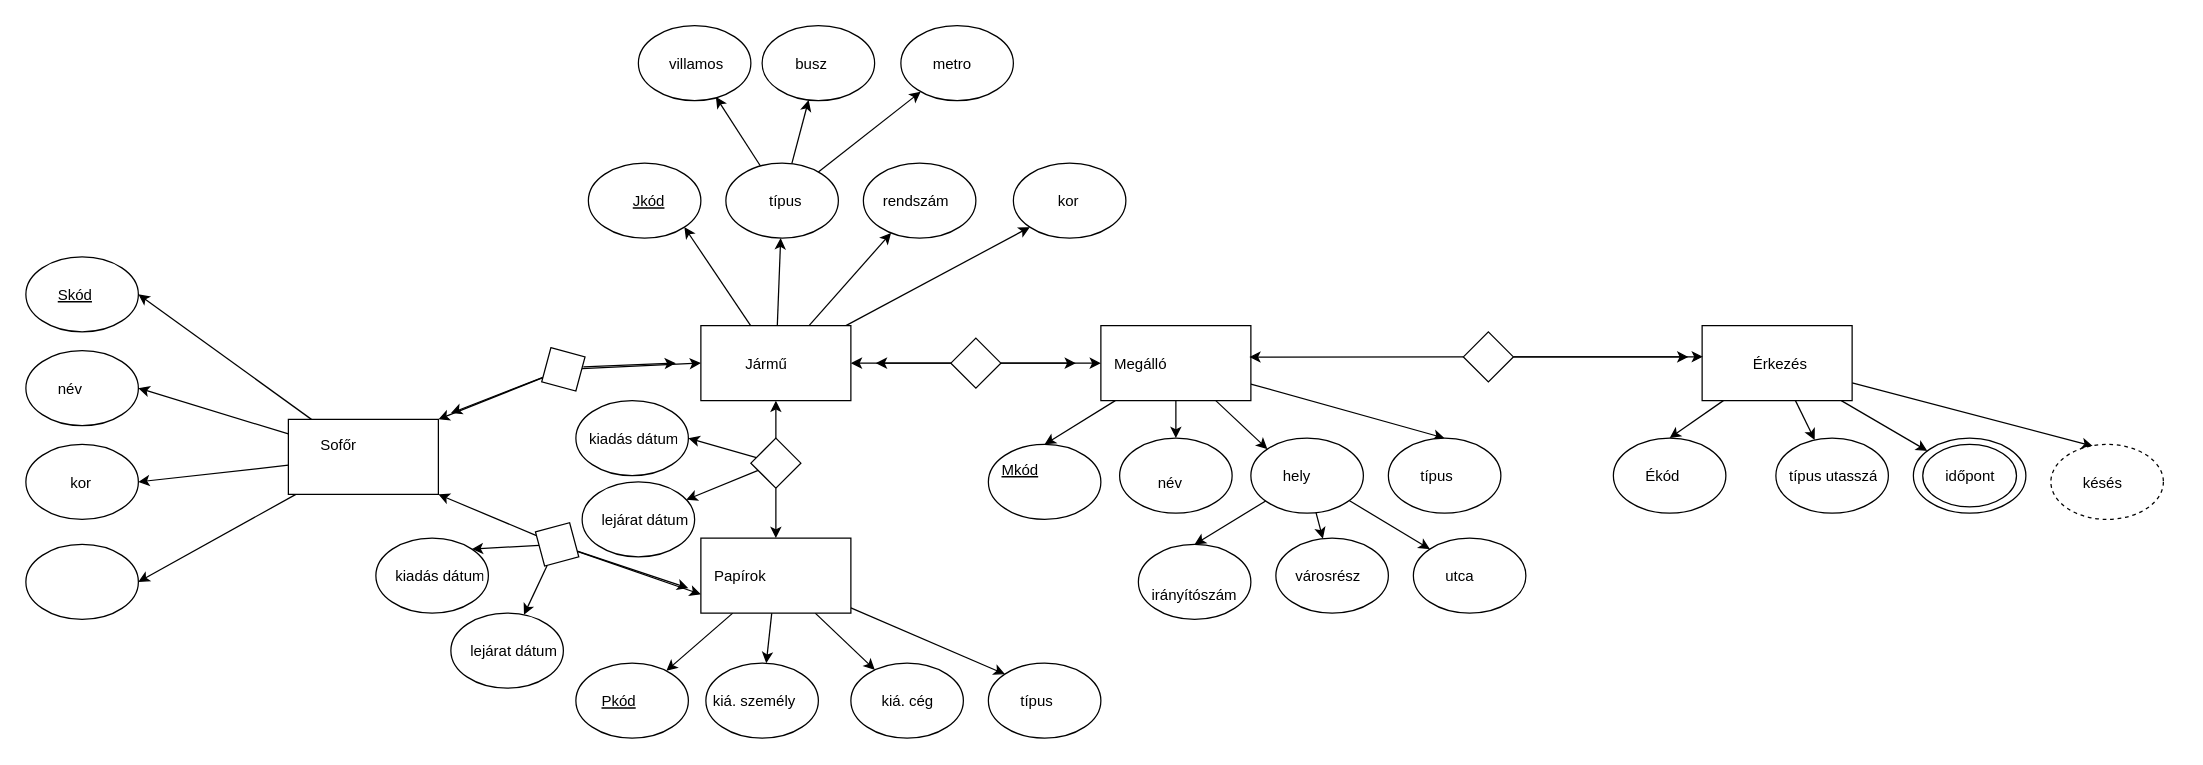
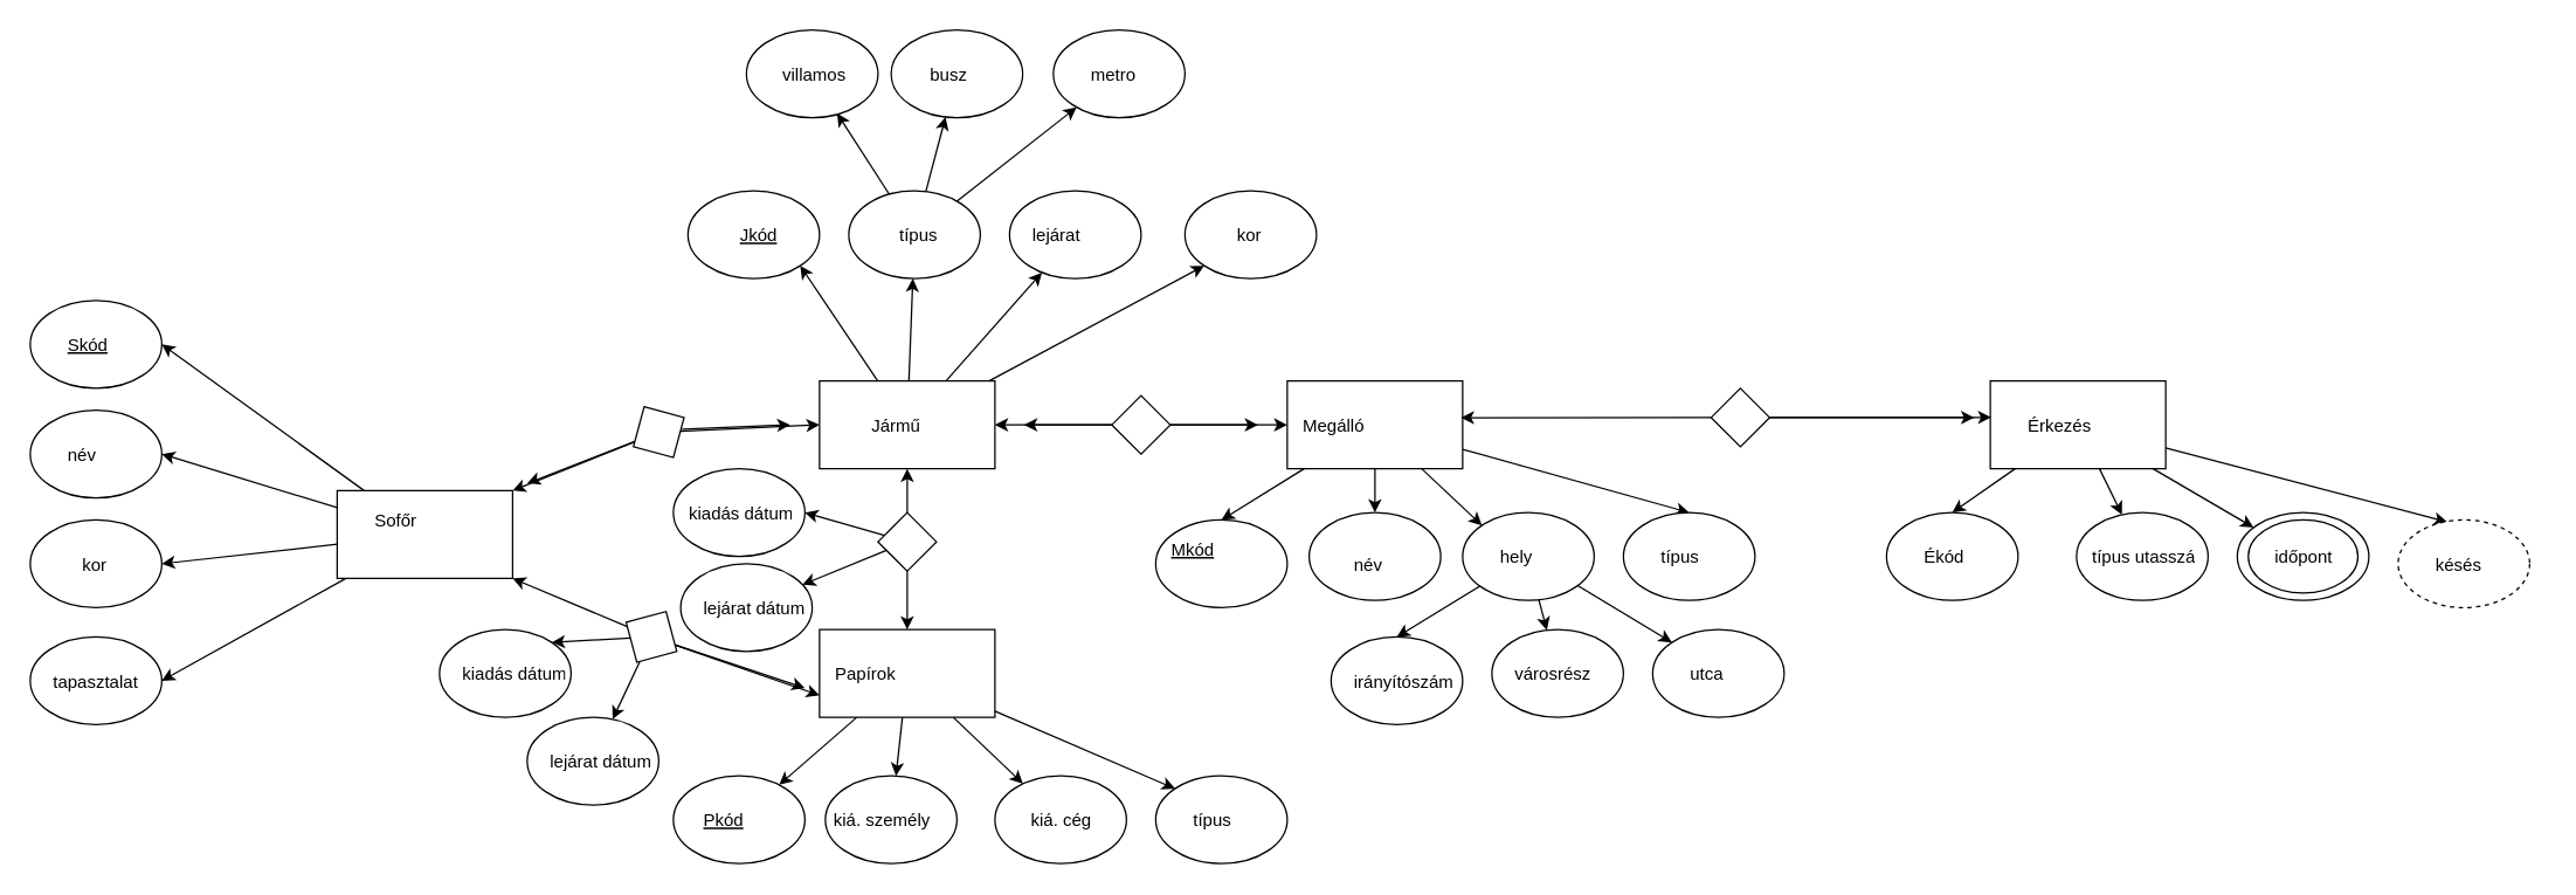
- <mxCell id="19" value="rendszám" parent="1" style="text;strokeColor=none;fillColor=none;align=left;verticalAlign=middle;spacingLeft=4;spacingRight=4;overflow=hidden;points=[[0,0.5],[1,0.5]];portConstraint=eastwest;rotatable=0;" vertex="1"><mxGeometry as="geometry" x="700" y="145" width="80" height="30" /></mxCell>
+ <mxCell id="19" value="lejárat" parent="1" style="text;strokeColor=none;fillColor=none;align=left;verticalAlign=middle;spacingLeft=4;spacingRight=4;overflow=hidden;points=[[0,0.5],[1,0.5]];portConstraint=eastwest;rotatable=0;" vertex="1"><mxGeometry as="geometry" x="700" y="145" width="80" height="30" /></mxCell>
- <mxCell id="119" value="Érkezés" parent="1" style="text;strokeColor=none;fillColor=none;align=left;verticalAlign=middle;spacingLeft=4;spacingRight=4;overflow=hidden;points=[[0,0.5],[1,0.5]];portConstraint=eastwest;rotatable=0;dashed=1;" vertex="1"><mxGeometry x="1396" y="275" as="geometry" width="80" height="30" /></mxCell>
+ <mxCell id="119" value="Érkezés" parent="1" style="text;strokeColor=none;fillColor=none;align=left;verticalAlign=middle;spacingLeft=4;spacingRight=4;overflow=hidden;points=[[0,0.5],[1,0.5]];portConstraint=eastwest;rotatable=0;dashed=1;" vertex="1"><mxGeometry as="geometry" x="1381" y="275" width="80" height="30" /></mxCell>
+ <mxCell id="60" value="tapasztalat" parent="1" style="text;strokeColor=none;fillColor=none;align=left;verticalAlign=middle;spacingLeft=4;spacingRight=4;overflow=hidden;points=[[0,0.5],[1,0.5]];portConstraint=eastwest;rotatable=0;" vertex="1"><mxGeometry as="geometry" x="30" y="450" width="80" height="30" /></mxCell>
- <mxCell id="88" value="irányítószám" parent="1" style="text;strokeColor=none;fillColor=none;align=left;verticalAlign=middle;spacingLeft=4;spacingRight=4;overflow=hidden;points=[[0,0.5],[1,0.5]];portConstraint=eastwest;rotatable=0;" vertex="1"><mxGeometry x="915" y="460" as="geometry" width="80" height="30" /></mxCell>
+ <mxCell id="88" value="irányítószám" parent="1" style="text;strokeColor=none;fillColor=none;align=left;verticalAlign=middle;spacingLeft=4;spacingRight=4;overflow=hidden;points=[[0,0.5],[1,0.5]];portConstraint=eastwest;rotatable=0;" vertex="1"><mxGeometry as="geometry" x="920" y="450" width="80" height="30" /></mxCell>
